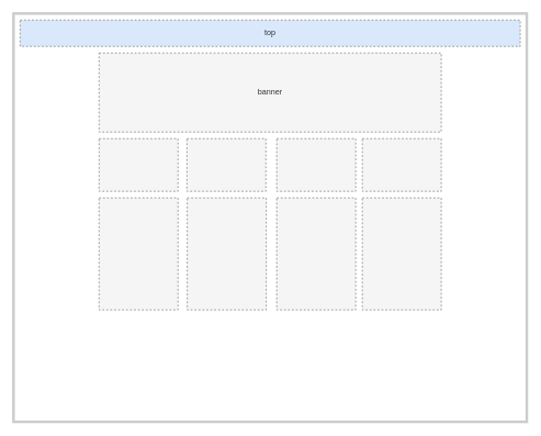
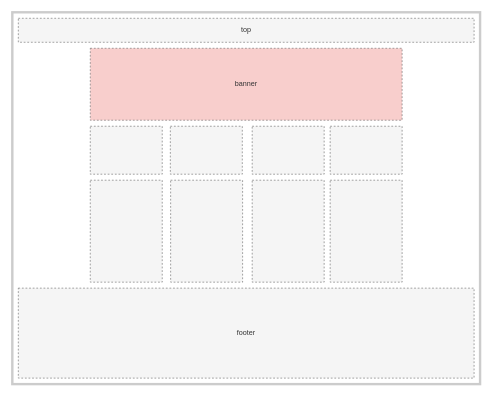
- <mxCell id="3" value="top" style="rounded=0;whiteSpace=wrap;html=1;dashed=1;fillColor=#dae8fc;fontColor=#333333;strokeColor=#666666;" parent="1" vertex="1"><mxGeometry x="30" y="30" width="760" height="40" as="geometry" /></mxCell>
+ <mxCell id="3" value="top" style="rounded=0;whiteSpace=wrap;html=1;dashed=1;fillColor=#f5f5f5;fontColor=#333333;strokeColor=#666666;" parent="1" vertex="1"><mxGeometry x="30" y="30" width="760" height="40" as="geometry" /></mxCell>
- <mxCell id="4" value="banner" style="rounded=0;whiteSpace=wrap;html=1;dashed=1;fillColor=#f5f5f5;fontColor=#333333;strokeColor=#666666;" parent="1" vertex="1"><mxGeometry x="150" y="80" width="520" height="120" as="geometry" /></mxCell>
+ <mxCell id="4" value="banner" style="rounded=0;whiteSpace=wrap;html=1;dashed=1;fillColor=#f8cecc;fontColor=#333333;strokeColor=#666666;" parent="1" vertex="1"><mxGeometry x="150" y="80" width="520" height="120" as="geometry" /></mxCell>
+ <mxCell id="13" value="footer" style="rounded=0;whiteSpace=wrap;html=1;dashed=1;fillColor=#f5f5f5;fontColor=#333333;strokeColor=#666666;" parent="1" vertex="1"><mxGeometry x="30" y="480" width="760" height="150" as="geometry" /></mxCell>
